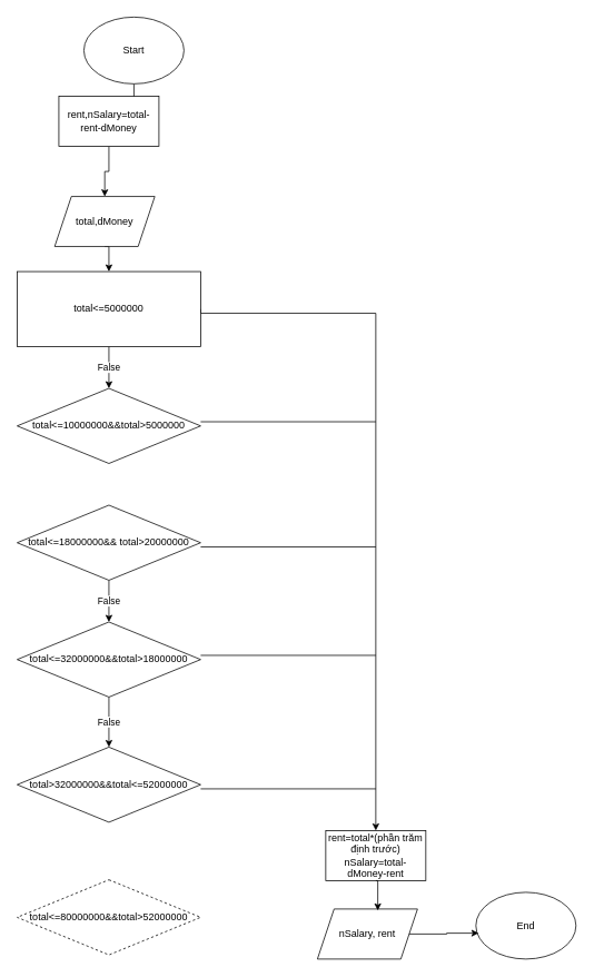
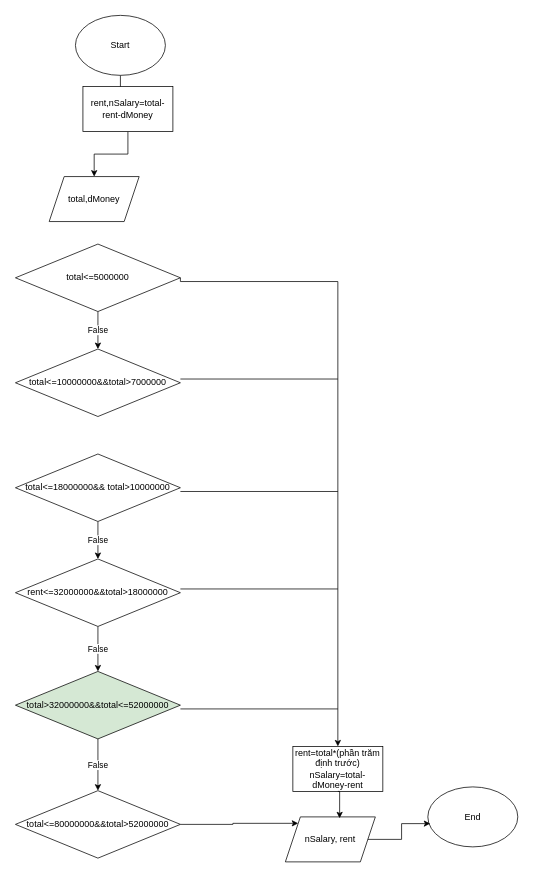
- <mxCell id="7" value="rent,nSalary=total-rent-dMoney" style="rounded=0;whiteSpace=wrap;html=1;" parent="1" vertex="1"><mxGeometry x="70" y="115" width="120" height="60" as="geometry" /></mxCell>
+ <mxCell id="7" value="rent,nSalary=total-rent-dMoney" style="rounded=0;whiteSpace=wrap;html=1;" parent="1" vertex="1"><mxGeometry x="110" y="115" width="120" height="60" as="geometry" /></mxCell>
- <mxCell id="4" style="edgeStyle=orthogonalEdgeStyle;rounded=0;orthogonalLoop=1;jettySize=auto;html=1;exitX=0.5;exitY=1;exitDx=0;exitDy=0;entryX=0.5;entryY=0;entryDx=0;entryDy=0;" parent="1" source="5" target="10" edge="1"><mxGeometry relative="1" as="geometry" /></mxCell>
- <mxCell id="10" value="total&amp;lt;=5000000" style="whiteSpace=wrap;html=1;rounded=0;" parent="1" vertex="1"><mxGeometry x="20" y="325" width="220" height="90" as="geometry" /></mxCell>
+ <mxCell id="10" value="total&amp;lt;=5000000" style="rhombus;whiteSpace=wrap;html=1;" parent="1" vertex="1"><mxGeometry x="20" y="325" width="220" height="90" as="geometry" /></mxCell>
- <mxCell id="11" value="total&amp;lt;=10000000&amp;amp;&amp;amp;total&amp;gt;5000000" style="rhombus;whiteSpace=wrap;html=1;" parent="1" vertex="1"><mxGeometry x="20" y="465" width="220" height="90" as="geometry" /></mxCell>
+ <mxCell id="11" value="total&amp;lt;=10000000&amp;amp;&amp;amp;total&amp;gt;7000000" style="rhombus;whiteSpace=wrap;html=1;" parent="1" vertex="1"><mxGeometry x="20" y="465" width="220" height="90" as="geometry" /></mxCell>
- <mxCell id="13" value="total&amp;lt;=18000000&amp;amp;&amp;amp; total&amp;gt;20000000" style="rhombus;whiteSpace=wrap;html=1;" parent="1" vertex="1"><mxGeometry x="20" y="605" width="220" height="90" as="geometry" /></mxCell>
+ <mxCell id="13" value="total&amp;lt;=18000000&amp;amp;&amp;amp; total&amp;gt;10000000" style="rhombus;whiteSpace=wrap;html=1;" parent="1" vertex="1"><mxGeometry x="20" y="605" width="220" height="90" as="geometry" /></mxCell>
- <mxCell id="15" value="total&amp;lt;=32000000&amp;amp;&amp;amp;total&amp;gt;18000000" style="rhombus;whiteSpace=wrap;html=1;" parent="1" vertex="1"><mxGeometry x="20" y="745" width="220" height="90" as="geometry" /></mxCell>
+ <mxCell id="15" value="rent&amp;lt;=32000000&amp;amp;&amp;amp;total&amp;gt;18000000" style="rhombus;whiteSpace=wrap;html=1;" parent="1" vertex="1"><mxGeometry x="20" y="745" width="220" height="90" as="geometry" /></mxCell>
- <mxCell id="17" value="total&amp;gt;32000000&amp;amp;&amp;amp;total&amp;lt;=52000000" style="rhombus;whiteSpace=wrap;html=1;" parent="1" vertex="1"><mxGeometry x="20" y="895" width="220" height="90" as="geometry" /></mxCell>
+ <mxCell id="17" value="total&amp;gt;32000000&amp;amp;&amp;amp;total&amp;lt;=52000000" style="rhombus;whiteSpace=wrap;html=1;fillColor=#d5e8d4;" parent="1" vertex="1"><mxGeometry x="20" y="895" width="220" height="90" as="geometry" /></mxCell>
+ <mxCell id="16" value="False" style="edgeStyle=orthogonalEdgeStyle;rounded=0;orthogonalLoop=1;jettySize=auto;html=1;" parent="1" source="17" target="19" edge="1"><mxGeometry relative="1" as="geometry" /></mxCell>
+ <mxCell id="18" style="edgeStyle=orthogonalEdgeStyle;rounded=0;orthogonalLoop=1;jettySize=auto;html=1;exitX=1;exitY=0.5;exitDx=0;exitDy=0;entryX=0;entryY=0;entryDx=0;entryDy=0;" edge="1" parent="1" source="19" target="21"><mxGeometry relative="1" as="geometry" /></mxCell>
- <mxCell id="19" value="total&amp;lt;=80000000&amp;amp;&amp;amp;total&amp;gt;52000000" style="rhombus;whiteSpace=wrap;html=1;dashed=1;" parent="1" vertex="1"><mxGeometry x="20" y="1054" width="220" height="90" as="geometry" /></mxCell>
+ <mxCell id="19" value="total&amp;lt;=80000000&amp;amp;&amp;amp;total&amp;gt;52000000" style="rhombus;whiteSpace=wrap;html=1;" parent="1" vertex="1"><mxGeometry x="20" y="1054" width="220" height="90" as="geometry" /></mxCell>
- <mxCell id="20" value="End" style="ellipse;whiteSpace=wrap;html=1;" parent="1" vertex="1"><mxGeometry x="570" y="1069" width="120" height="80" as="geometry" /></mxCell>
+ <mxCell id="20" value="End" style="ellipse;whiteSpace=wrap;html=1;" parent="1" vertex="1"><mxGeometry x="570" y="1049" width="120" height="80" as="geometry" /></mxCell>
